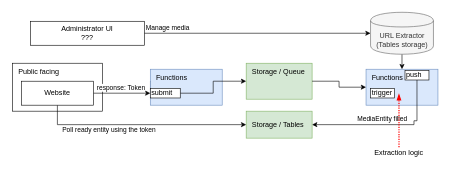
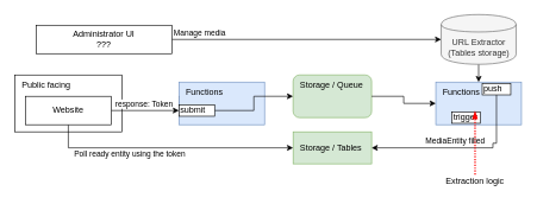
- <mxCell id="24" value="Storage / Queue" style="rounded=0;whiteSpace=wrap;html=1;align=left;labelPosition=center;verticalLabelPosition=middle;verticalAlign=top;spacingLeft=8;fillColor=#d5e8d4;strokeColor=#82b366;" parent="23" vertex="1"><mxGeometry width="110" height="60" as="geometry" /></mxCell>
+ <mxCell id="24" value="Storage / Queue" style="whiteSpace=wrap;html=1;align=left;labelPosition=center;verticalLabelPosition=middle;verticalAlign=top;spacingLeft=8;fillColor=#d5e8d4;strokeColor=#82b366;rounded=1;" parent="23" vertex="1"><mxGeometry width="110" height="60" as="geometry" /></mxCell>
- <mxCell id="11" value="trigger" style="rounded=0;whiteSpace=wrap;html=1;align=left;" vertex="1" parent="1"><mxGeometry x="617.5" y="147" width="40" height="16" as="geometry" /></mxCell>
+ <mxCell id="11" value="trigger" style="rounded=0;whiteSpace=wrap;html=1;align=left;" vertex="1" parent="1"><mxGeometry x="632.5" y="157" width="40" height="16" as="geometry" /></mxCell>
